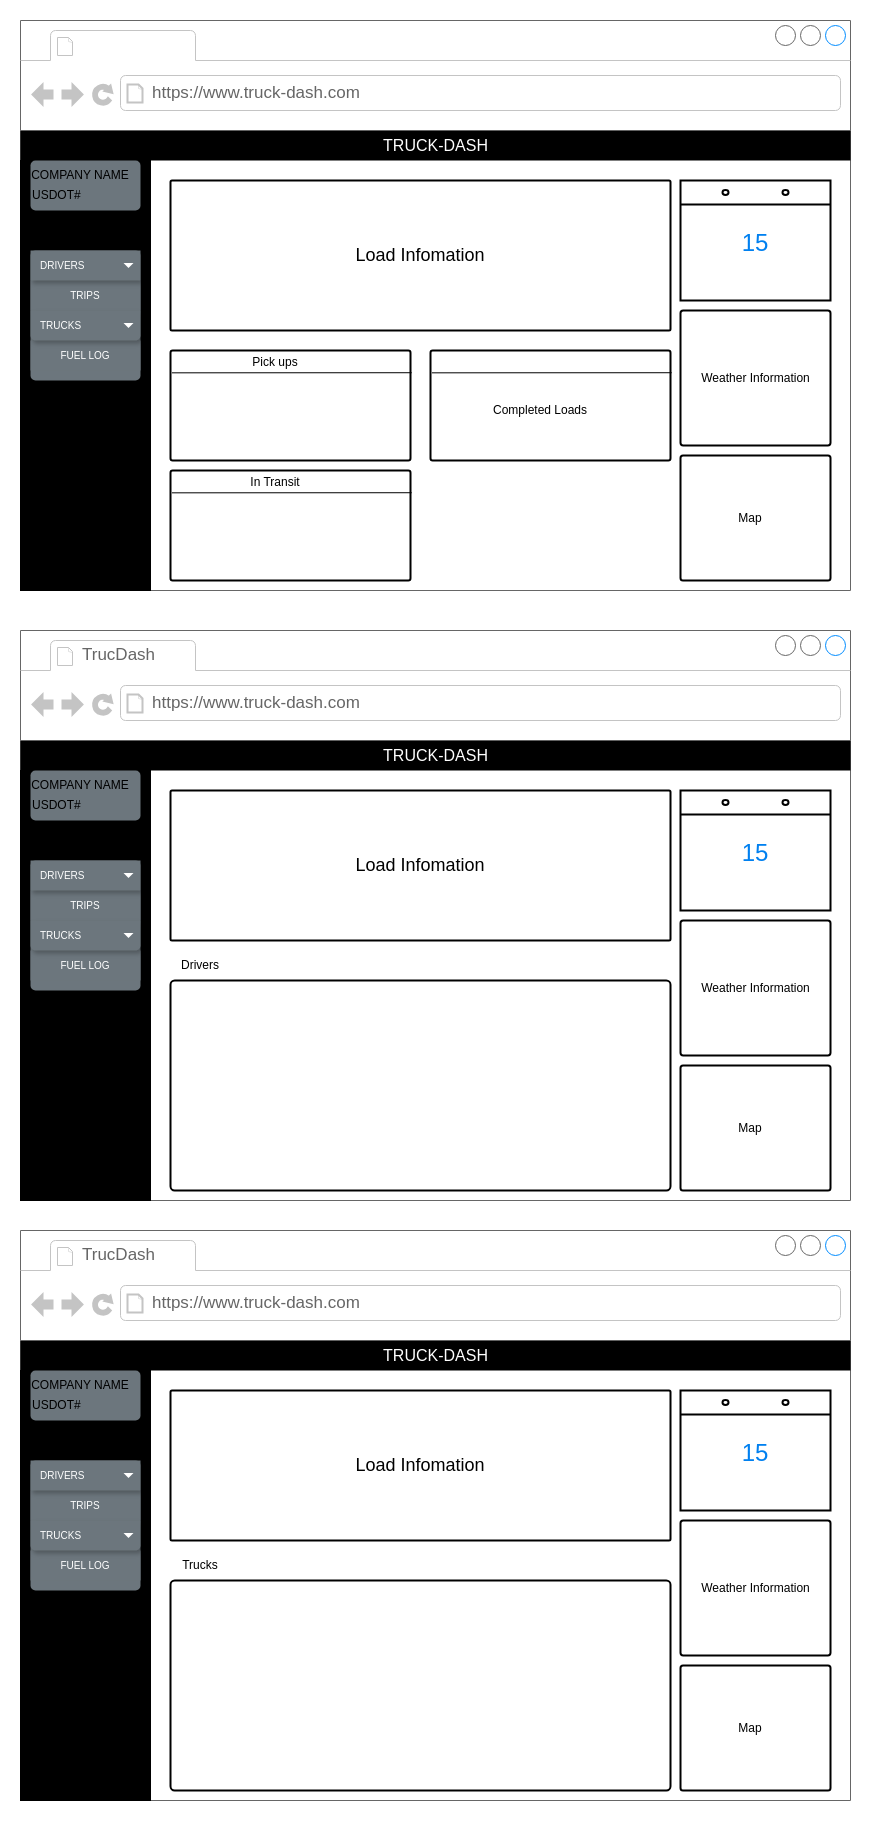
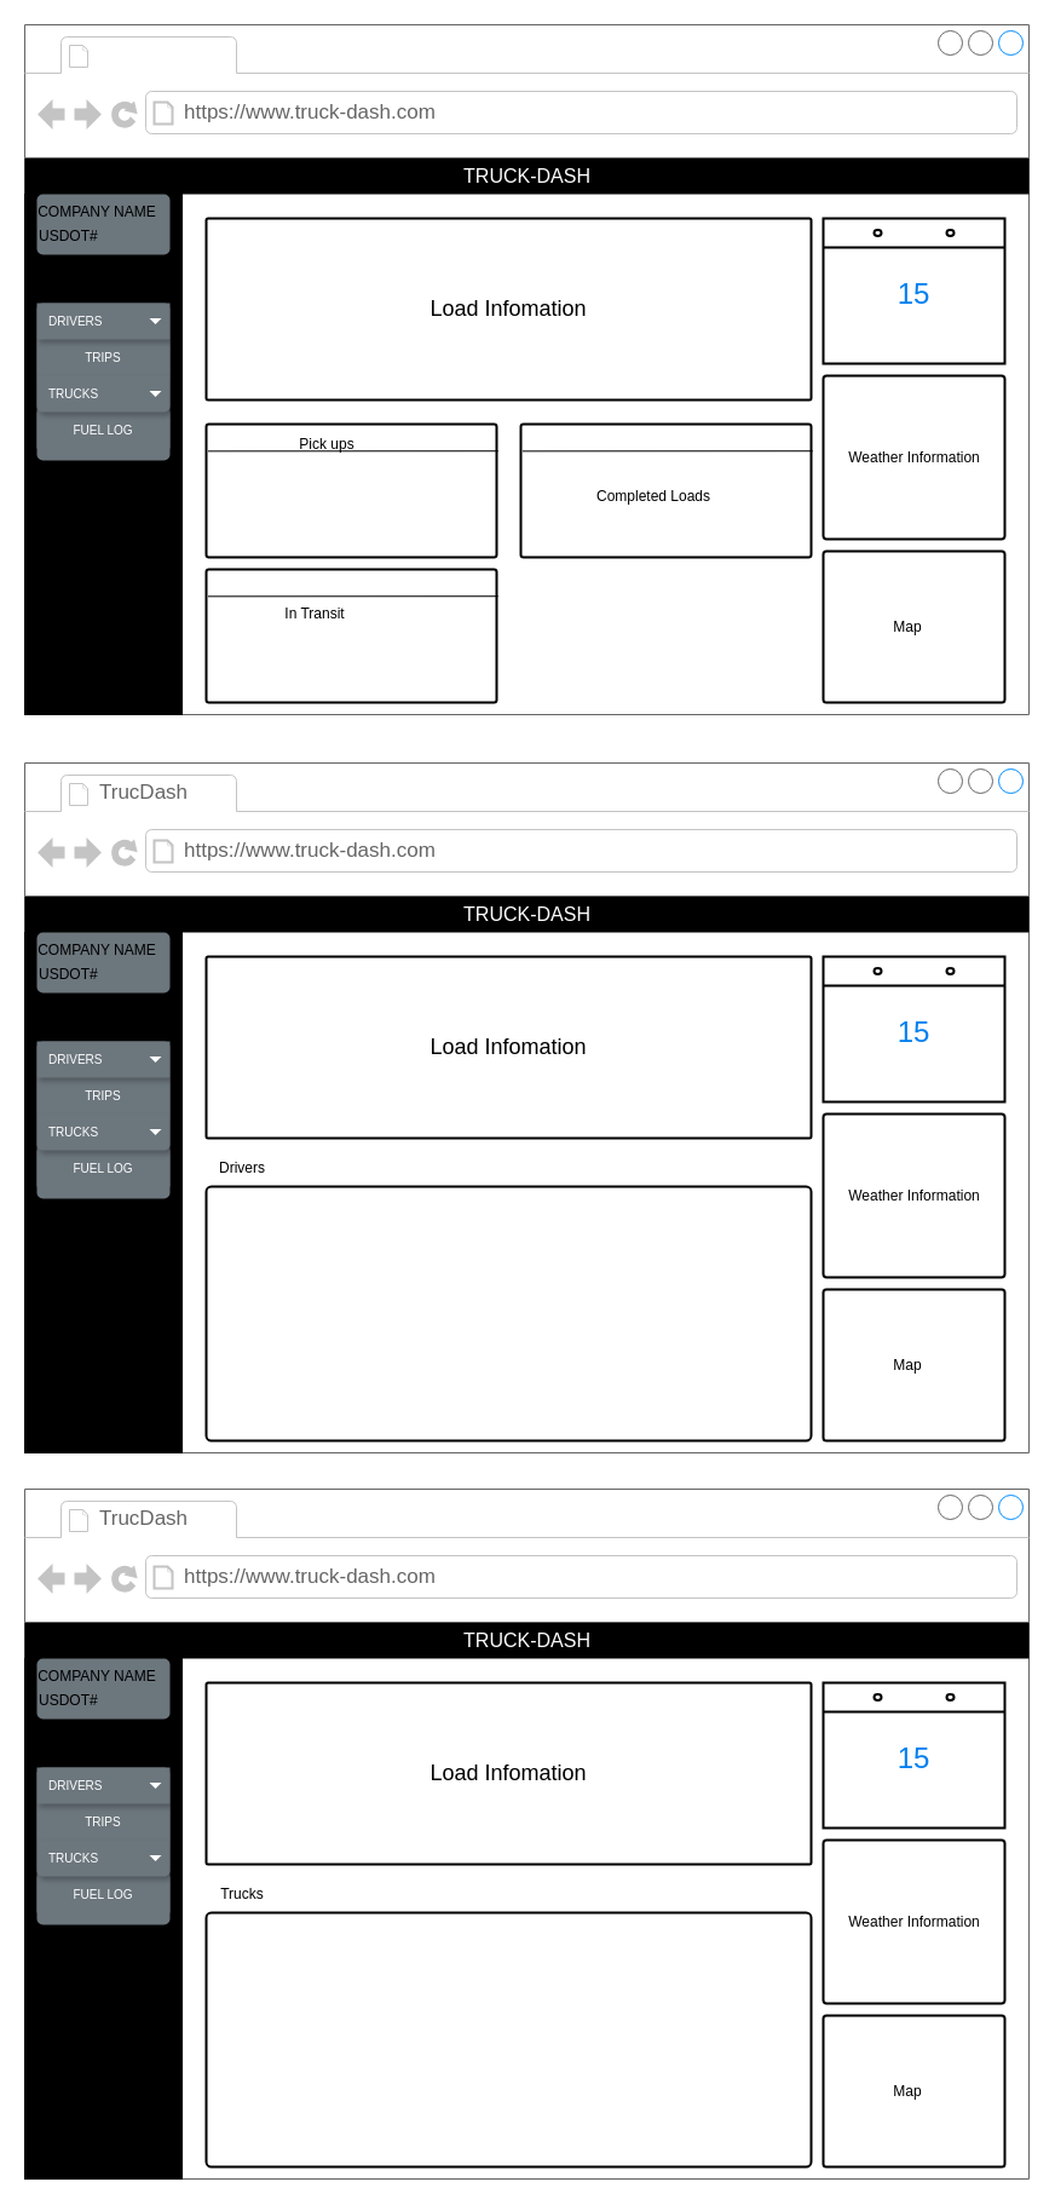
- <mxCell id="24" value="Pick ups" style="text;html=1;align=center;verticalAlign=middle;whiteSpace=wrap;rounded=0;" vertex="1" parent="2"><mxGeometry x="205" y="330" width="100" height="24.444" as="geometry" /></mxCell>
+ <mxCell id="24" value="Pick ups" style="text;html=1;align=center;verticalAlign=middle;whiteSpace=wrap;rounded=0;" vertex="1" parent="2"><mxGeometry x="200" y="335" width="100" height="24.444" as="geometry" /></mxCell>
- <mxCell id="26" value="In Transit" style="text;html=1;align=center;verticalAlign=middle;whiteSpace=wrap;rounded=0;" vertex="1" parent="2"><mxGeometry x="205" y="450" width="100" height="24.444" as="geometry" /></mxCell>
+ <mxCell id="26" value="In Transit" style="text;html=1;align=center;verticalAlign=middle;whiteSpace=wrap;rounded=0;" vertex="1" parent="2"><mxGeometry x="190" y="475" width="100" height="24.444" as="geometry" /></mxCell>
